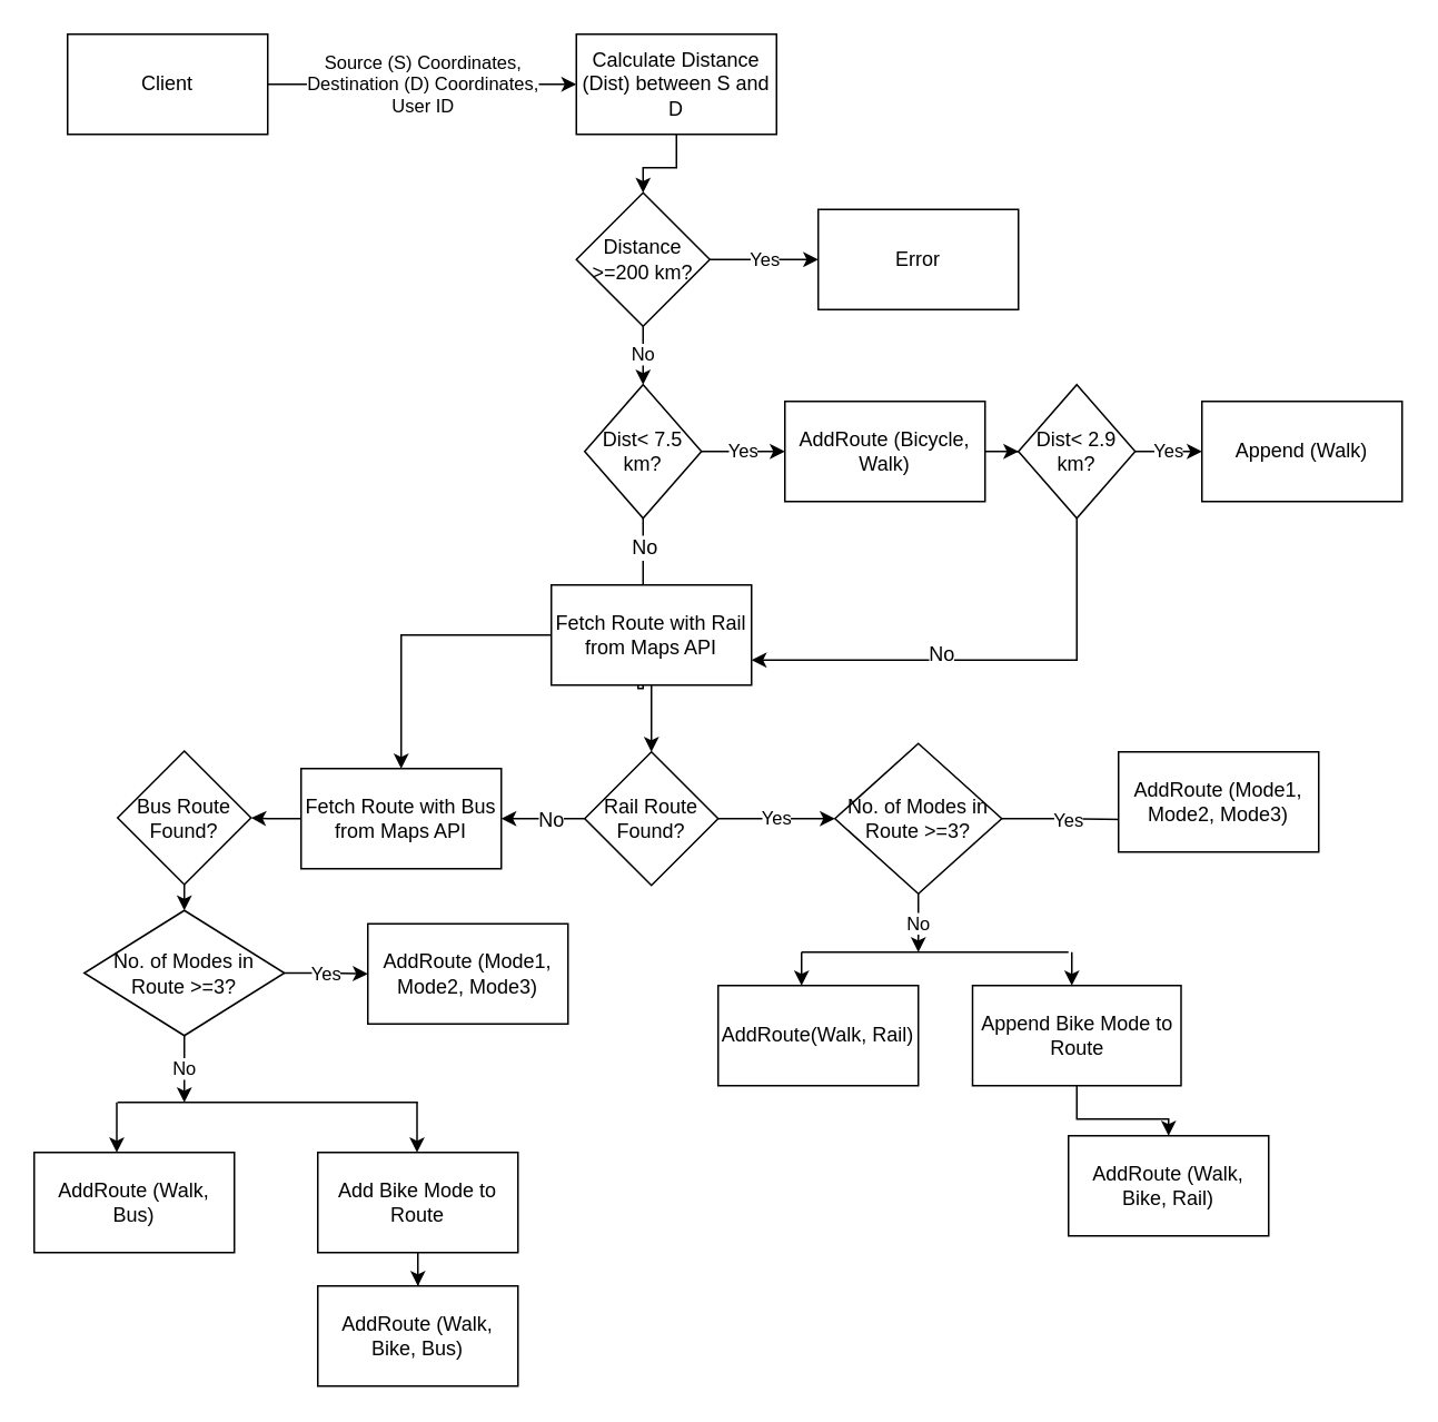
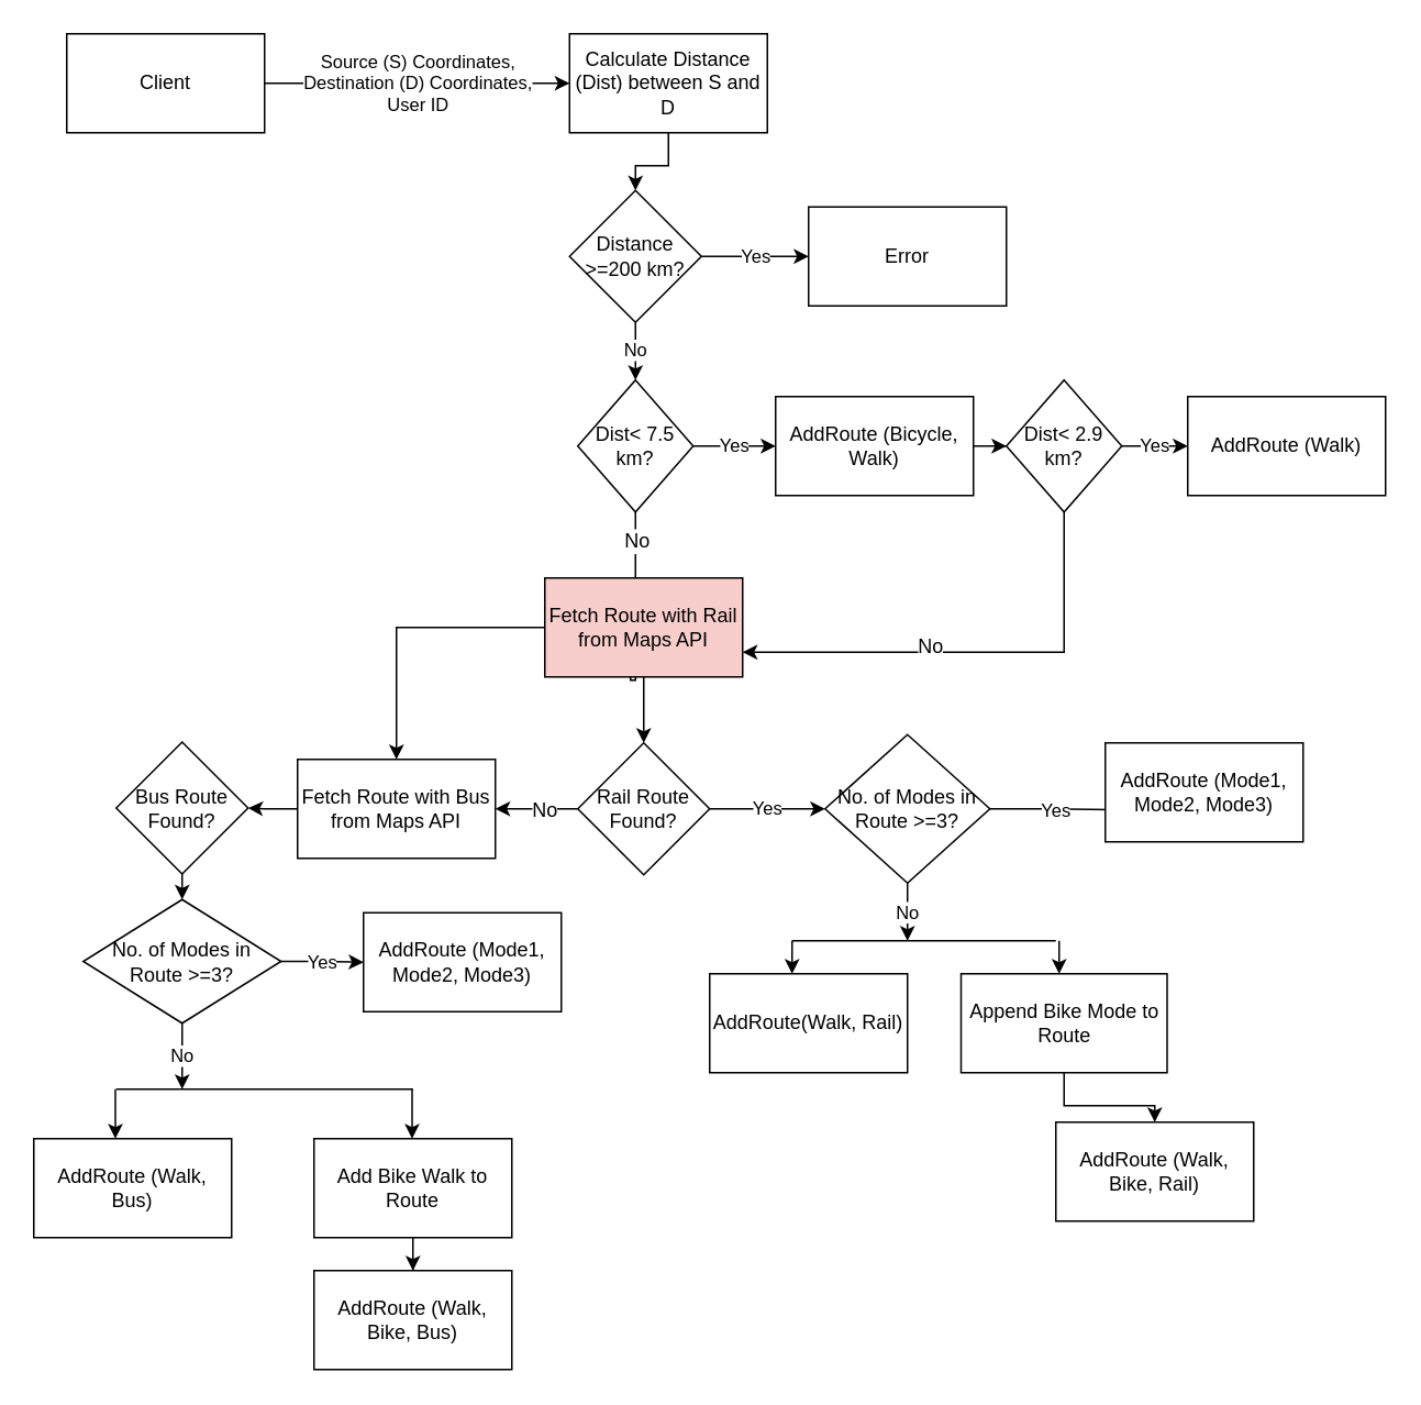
- <mxCell id="16" value="Append (Walk)" style="rounded=0;whiteSpace=wrap;html=1;" vertex="1" parent="1"><mxGeometry x="720" y="240" width="120" height="60" as="geometry" /></mxCell>
+ <mxCell id="16" value="AddRoute (Walk)" style="rounded=0;whiteSpace=wrap;html=1;" vertex="1" parent="1"><mxGeometry x="720" y="240" width="120" height="60" as="geometry" /></mxCell>
- <mxCell id="19" value="Fetch Route with Rail from Maps API" style="rounded=0;whiteSpace=wrap;html=1;" vertex="1" parent="1"><mxGeometry x="330" y="350" width="120" height="60" as="geometry" /></mxCell>
+ <mxCell id="19" value="Fetch Route with Rail from Maps API" style="rounded=0;whiteSpace=wrap;html=1;fillColor=#f8cecc;" vertex="1" parent="1"><mxGeometry x="330" y="350" width="120" height="60" as="geometry" /></mxCell>
- <mxCell id="34" value="Add Bike Mode to Route" style="rounded=0;whiteSpace=wrap;html=1;" vertex="1" parent="1"><mxGeometry x="190" y="690" width="120" height="60" as="geometry" /></mxCell>
+ <mxCell id="34" value="Add Bike Walk to Route" style="rounded=0;whiteSpace=wrap;html=1;" vertex="1" parent="1"><mxGeometry x="190" y="690" width="120" height="60" as="geometry" /></mxCell>
